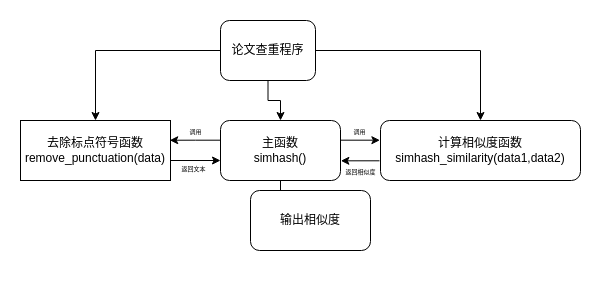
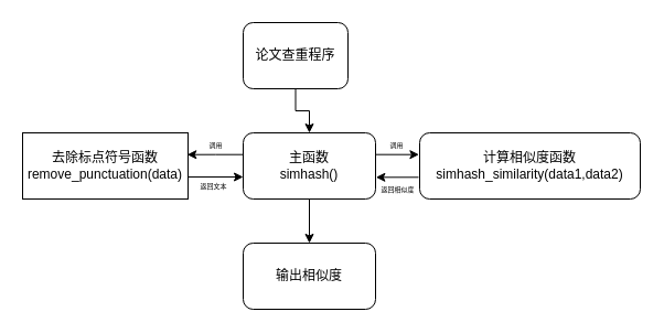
- <mxCell id="4" style="edgeStyle=orthogonalEdgeStyle;rounded=0;orthogonalLoop=1;jettySize=auto;html=1;entryX=0.5;entryY=0;entryDx=0;entryDy=0;" parent="1" source="5" target="11" edge="1"><mxGeometry relative="1" as="geometry" /></mxCell>
- <mxCell id="2" style="edgeStyle=orthogonalEdgeStyle;rounded=0;orthogonalLoop=1;jettySize=auto;html=1;entryX=0.5;entryY=0;entryDx=0;entryDy=0;" parent="1" source="5" target="15" edge="1"><mxGeometry relative="1" as="geometry"><Array as="points"><mxPoint x="480" y="50" /></Array></mxGeometry></mxCell>
- <mxCell id="18" value="输出相似度" style="rounded=1;whiteSpace=wrap;html=1;" parent="1" vertex="1"><mxGeometry x="250" y="190" width="120" height="60" as="geometry" /></mxCell>
+ <mxCell id="18" value="输出相似度" style="rounded=1;whiteSpace=wrap;html=1;" parent="1" vertex="1"><mxGeometry x="220" y="220" width="120" height="60" as="geometry" /></mxCell>
